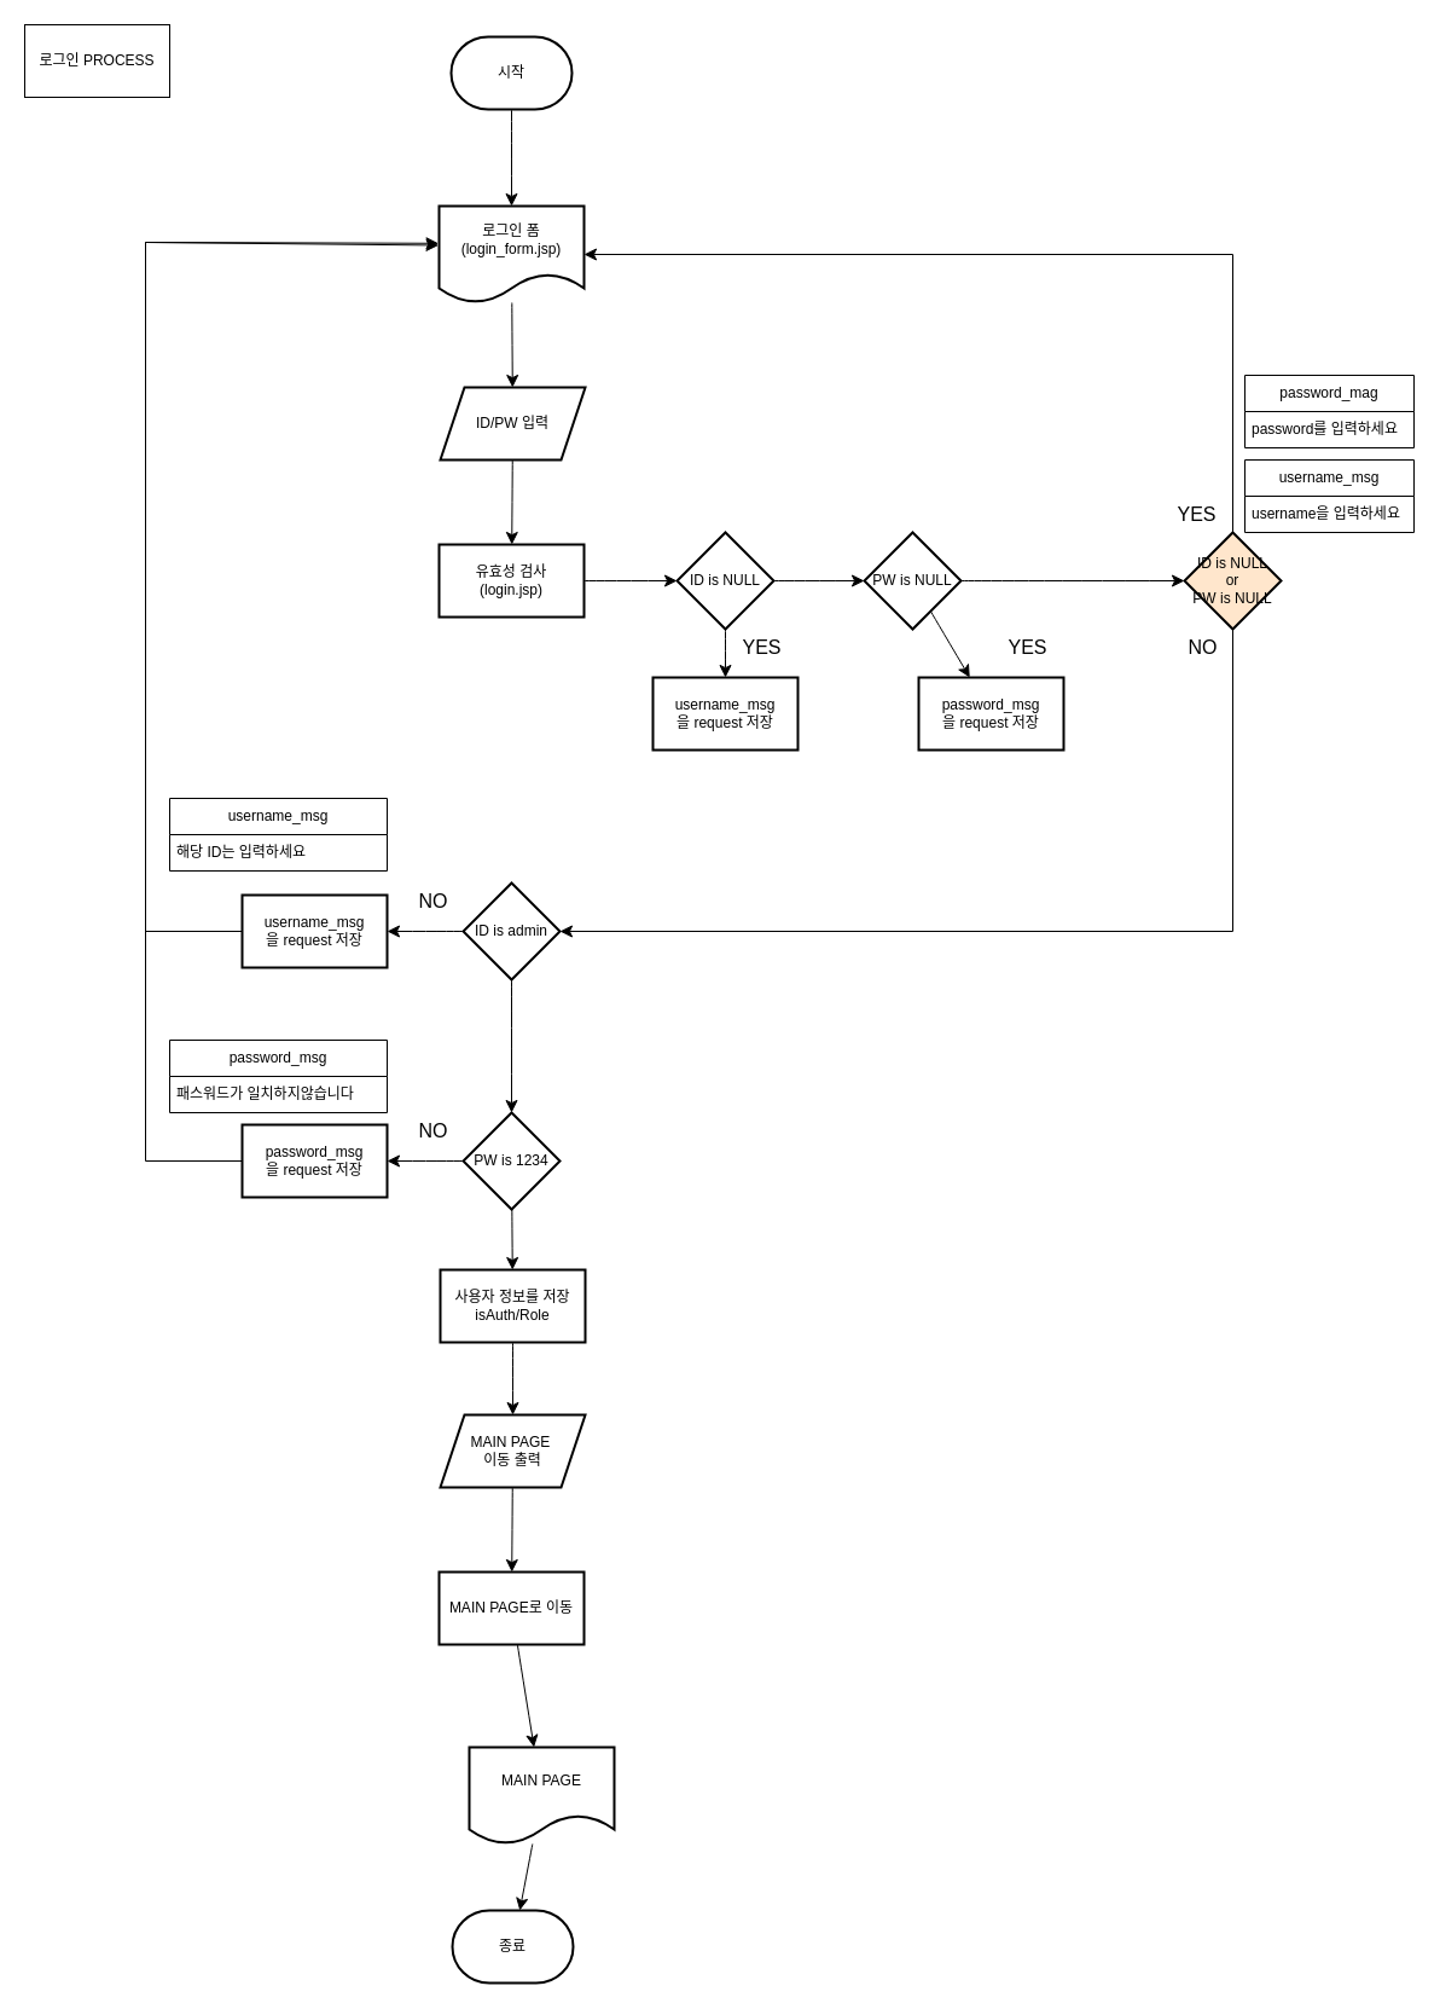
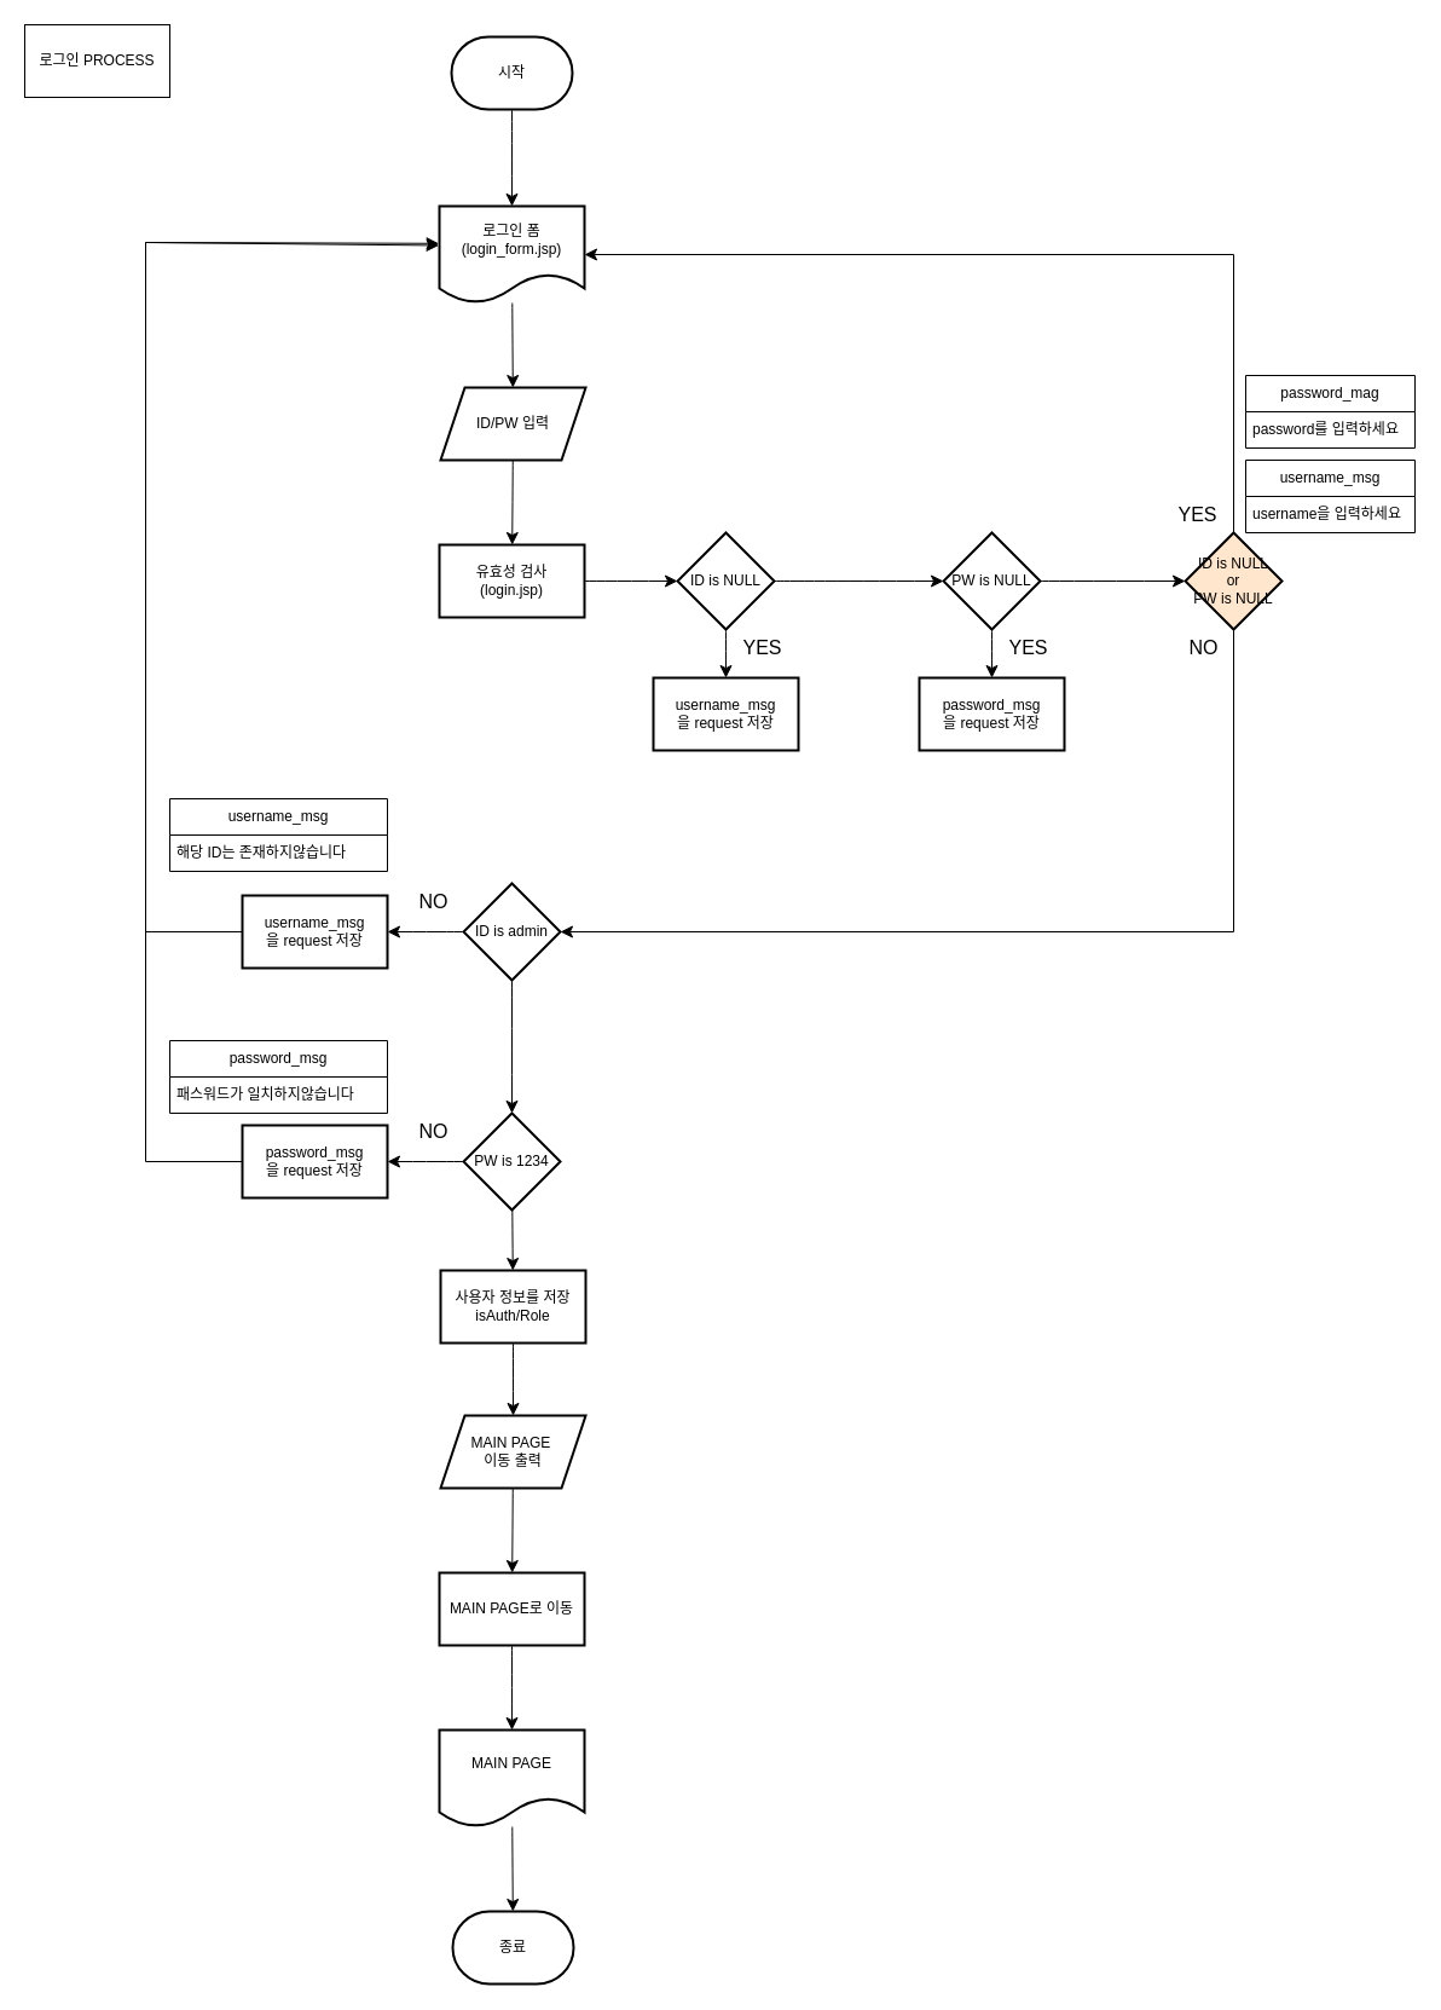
- <mxCell id="20" value="PW is NULL" style="rhombus;whiteSpace=wrap;html=1;strokeWidth=2;" vertex="1" parent="1"><mxGeometry x="715" y="440" width="80" height="80" as="geometry" /></mxCell>
+ <mxCell id="20" value="PW is NULL" style="rhombus;whiteSpace=wrap;html=1;strokeWidth=2;" vertex="1" parent="1"><mxGeometry x="780" y="440" width="80" height="80" as="geometry" /></mxCell>
- <mxCell id="41" value="해당 ID는 입력하세요" style="text;strokeColor=none;fillColor=none;align=left;verticalAlign=middle;spacingLeft=4;spacingRight=4;overflow=hidden;points=[[0,0.5],[1,0.5]];portConstraint=eastwest;rotatable=0;whiteSpace=wrap;html=1;" vertex="1" parent="40"><mxGeometry y="30" width="180" height="30" as="geometry" /></mxCell>
+ <mxCell id="41" value="해당 ID는 존재하지않습니다" style="text;strokeColor=none;fillColor=none;align=left;verticalAlign=middle;spacingLeft=4;spacingRight=4;overflow=hidden;points=[[0,0.5],[1,0.5]];portConstraint=eastwest;rotatable=0;whiteSpace=wrap;html=1;" vertex="1" parent="40"><mxGeometry y="30" width="180" height="30" as="geometry" /></mxCell>
- <mxCell id="55" value="MAIN PAGE" style="shape=document;whiteSpace=wrap;html=1;boundedLbl=1;strokeWidth=2;" vertex="1" parent="1"><mxGeometry x="388" y="1445" width="120" height="80" as="geometry" /></mxCell>
+ <mxCell id="55" value="MAIN PAGE" style="shape=document;whiteSpace=wrap;html=1;boundedLbl=1;strokeWidth=2;" vertex="1" parent="1"><mxGeometry x="363" y="1430" width="120" height="80" as="geometry" /></mxCell>
